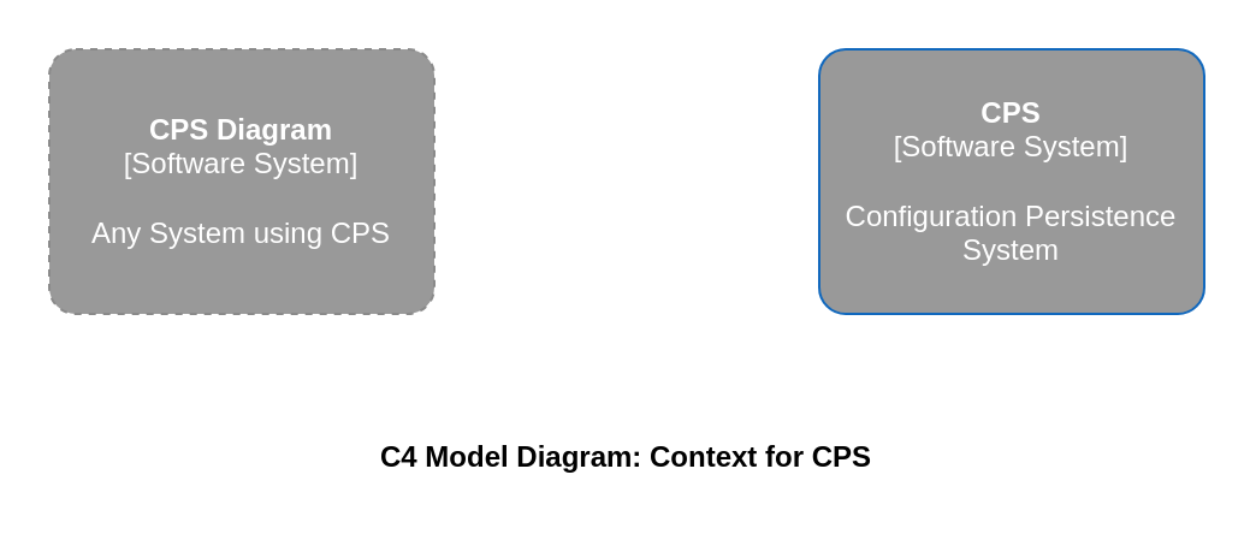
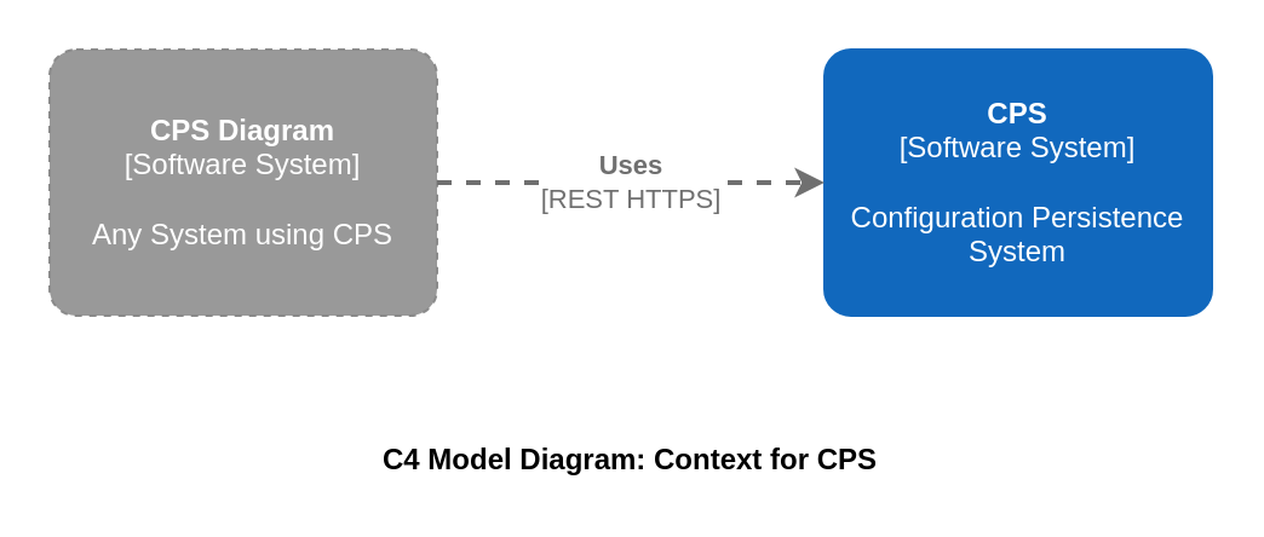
+ <mxCell id="4" value="&lt;div style=&quot;text-align: left&quot;&gt;&lt;div style=&quot;text-align: center&quot;&gt;&lt;b&gt;Uses&lt;/b&gt;&lt;/div&gt;&lt;div style=&quot;text-align: center&quot;&gt;[REST HTTPS]&lt;/div&gt;&lt;/div&gt;" style="edgeStyle=none;rounded=0;html=1;jettySize=auto;orthogonalLoop=1;strokeColor=#707070;strokeWidth=2;fontColor=#707070;jumpStyle=none;dashed=1;metaEdit=1;metaData={&quot;c4Type&quot;:{&quot;editable&quot;:false}};" parent="1" source="3" target="2" edge="1"><mxGeometry width="160" relative="1" as="geometry"><mxPoint x="300" y="120" as="sourcePoint" /><mxPoint x="460" y="120" as="targetPoint" /></mxGeometry></mxCell>
- <mxCell id="2" value="&lt;b&gt;CPS&lt;/b&gt;&lt;div&gt;[Software System]&lt;/div&gt;&lt;br&gt;&lt;div&gt;Configuration Persistence System&lt;/div&gt;" style="rounded=1;whiteSpace=wrap;html=1;labelBackgroundColor=none;fillColor=#999999;fontColor=#ffffff;align=center;arcSize=10;strokeColor=#1168BD;metaEdit=1;metaData={&quot;c4Type&quot;:{&quot;editable&quot;:false}};points=[[0.25,0,0],[0.5,0,0],[0.75,0,0],[1,0.25,0],[1,0.5,0],[1,0.75,0],[0.75,1,0],[0.5,1,0],[0.25,1,0],[0,0.75,0],[0,0.5,0],[0,0.25,0]];" parent="1" vertex="1"><mxGeometry x="340" y="20" width="160" height="110.0" as="geometry" /></mxCell>
+ <mxCell id="2" value="&lt;b&gt;CPS&lt;/b&gt;&lt;div&gt;[Software System]&lt;/div&gt;&lt;br&gt;&lt;div&gt;Configuration Persistence System&lt;/div&gt;" style="rounded=1;whiteSpace=wrap;html=1;labelBackgroundColor=none;fillColor=#1168BD;fontColor=#ffffff;align=center;arcSize=10;strokeColor=#1168BD;metaEdit=1;metaData={&quot;c4Type&quot;:{&quot;editable&quot;:false}};points=[[0.25,0,0],[0.5,0,0],[0.75,0,0],[1,0.25,0],[1,0.5,0],[1,0.75,0],[0.75,1,0],[0.5,1,0],[0.25,1,0],[0,0.75,0],[0,0.5,0],[0,0.25,0]];" parent="1" vertex="1"><mxGeometry x="340" y="20" width="160" height="110.0" as="geometry" /></mxCell>
